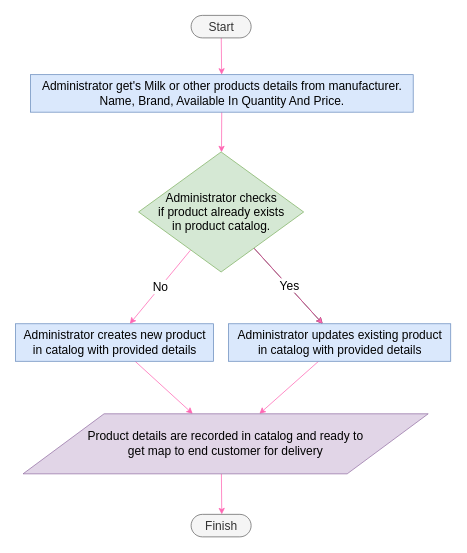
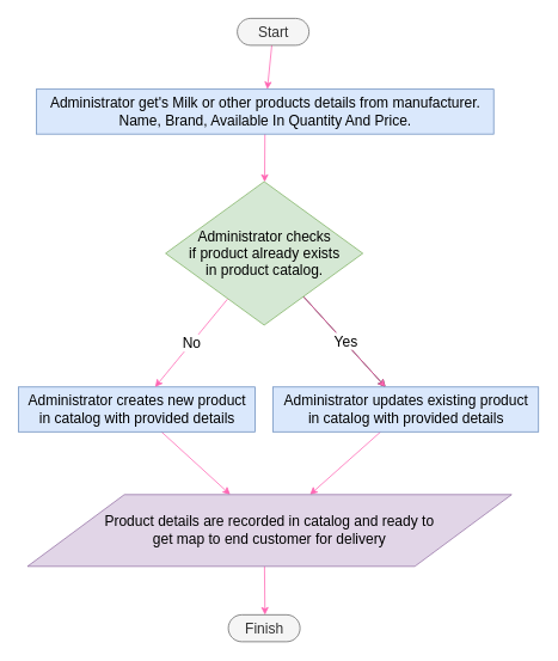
- <mxCell id="3" value="&lt;font style=&quot;font-size: 16px;&quot;&gt;Start&lt;/font&gt;" style="html=1;dashed=0;whitespace=wrap;shape=mxgraph.dfd.start;fillColor=#f5f5f5;fontColor=#333333;strokeColor=#666666;fontSize=16;rounded=0;" parent="1" vertex="1"><mxGeometry x="254" y="20" width="80" height="30" as="geometry" /></mxCell>
+ <mxCell id="3" value="&lt;font style=&quot;font-size: 16px;&quot;&gt;Start&lt;/font&gt;" style="html=1;dashed=0;whitespace=wrap;shape=mxgraph.dfd.start;fillColor=#f5f5f5;fontColor=#333333;strokeColor=#666666;fontSize=16;rounded=0;" parent="1" vertex="1"><mxGeometry x="264" y="20" width="80" height="30" as="geometry" /></mxCell>
